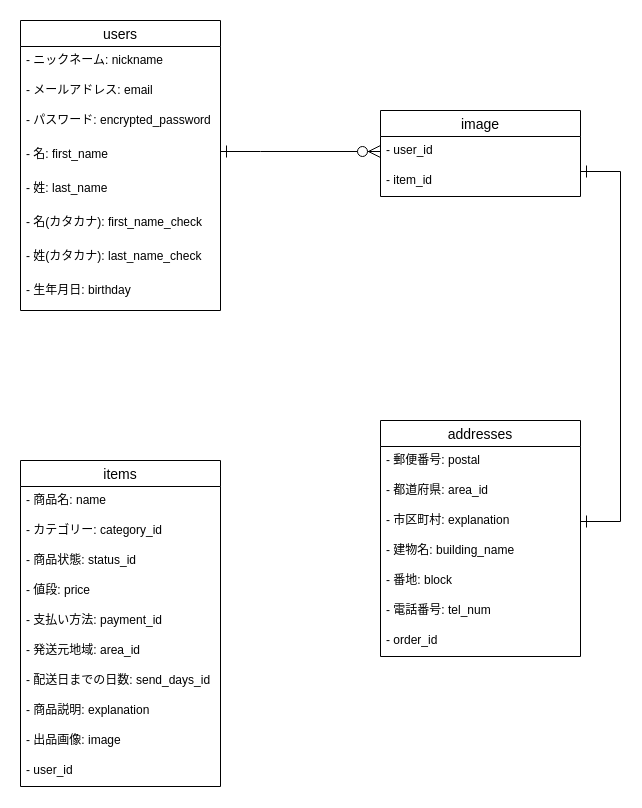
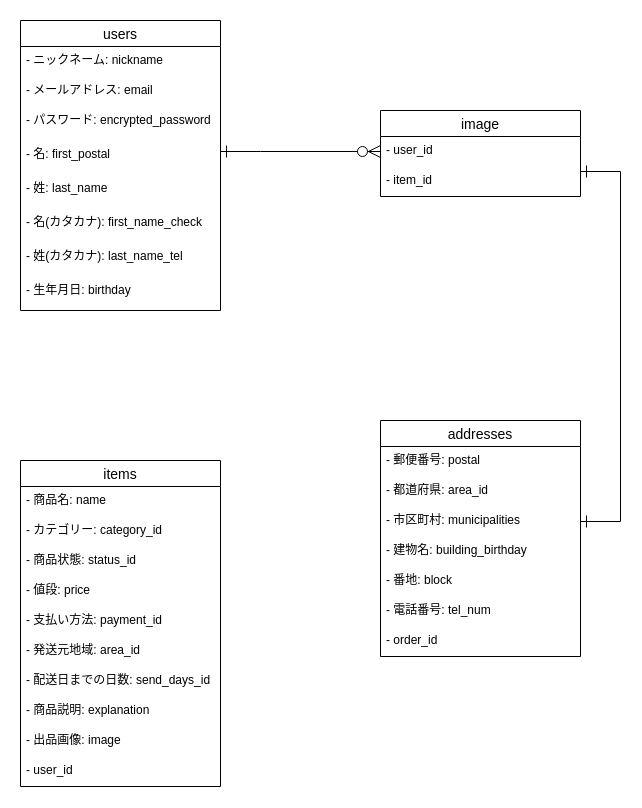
- <mxCell id="17" value="- 名: first_name" style="text;strokeColor=none;fillColor=none;spacingLeft=4;spacingRight=4;overflow=hidden;rotatable=0;points=[[0,0.5],[1,0.5]];portConstraint=eastwest;fontSize=12;" parent="13" vertex="1"><mxGeometry y="120" width="200" height="34" as="geometry" /></mxCell>
+ <mxCell id="17" value="- 名: first_postal" style="text;strokeColor=none;fillColor=none;spacingLeft=4;spacingRight=4;overflow=hidden;rotatable=0;points=[[0,0.5],[1,0.5]];portConstraint=eastwest;fontSize=12;" parent="13" vertex="1"><mxGeometry y="120" width="200" height="34" as="geometry" /></mxCell>
- <mxCell id="20" value="- 姓(カタカナ): last_name_check" style="text;strokeColor=none;fillColor=none;spacingLeft=4;spacingRight=4;overflow=hidden;rotatable=0;points=[[0,0.5],[1,0.5]];portConstraint=eastwest;fontSize=12;" parent="13" vertex="1"><mxGeometry y="222" width="200" height="34" as="geometry" /></mxCell>
+ <mxCell id="20" value="- 姓(カタカナ): last_name_tel" style="text;strokeColor=none;fillColor=none;spacingLeft=4;spacingRight=4;overflow=hidden;rotatable=0;points=[[0,0.5],[1,0.5]];portConstraint=eastwest;fontSize=12;" parent="13" vertex="1"><mxGeometry y="222" width="200" height="34" as="geometry" /></mxCell>
- <mxCell id="25" value="- 市区町村: explanation" style="text;strokeColor=none;fillColor=none;spacingLeft=4;spacingRight=4;overflow=hidden;rotatable=0;points=[[0,0.5],[1,0.5]];portConstraint=eastwest;fontSize=12;" parent="22" vertex="1"><mxGeometry y="86" width="200" height="30" as="geometry" /></mxCell>
+ <mxCell id="25" value="- 市区町村: municipalities" style="text;strokeColor=none;fillColor=none;spacingLeft=4;spacingRight=4;overflow=hidden;rotatable=0;points=[[0,0.5],[1,0.5]];portConstraint=eastwest;fontSize=12;" parent="22" vertex="1"><mxGeometry y="86" width="200" height="30" as="geometry" /></mxCell>
- <mxCell id="26" value="- 建物名: building_name" style="text;strokeColor=none;fillColor=none;spacingLeft=4;spacingRight=4;overflow=hidden;rotatable=0;points=[[0,0.5],[1,0.5]];portConstraint=eastwest;fontSize=12;" parent="22" vertex="1"><mxGeometry y="116" width="200" height="30" as="geometry" /></mxCell>
+ <mxCell id="26" value="- 建物名: building_birthday" style="text;strokeColor=none;fillColor=none;spacingLeft=4;spacingRight=4;overflow=hidden;rotatable=0;points=[[0,0.5],[1,0.5]];portConstraint=eastwest;fontSize=12;" parent="22" vertex="1"><mxGeometry y="116" width="200" height="30" as="geometry" /></mxCell>
